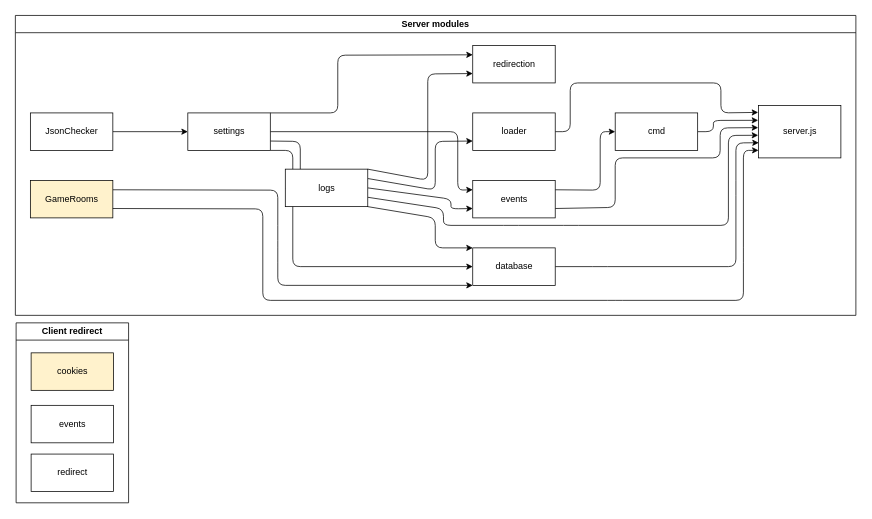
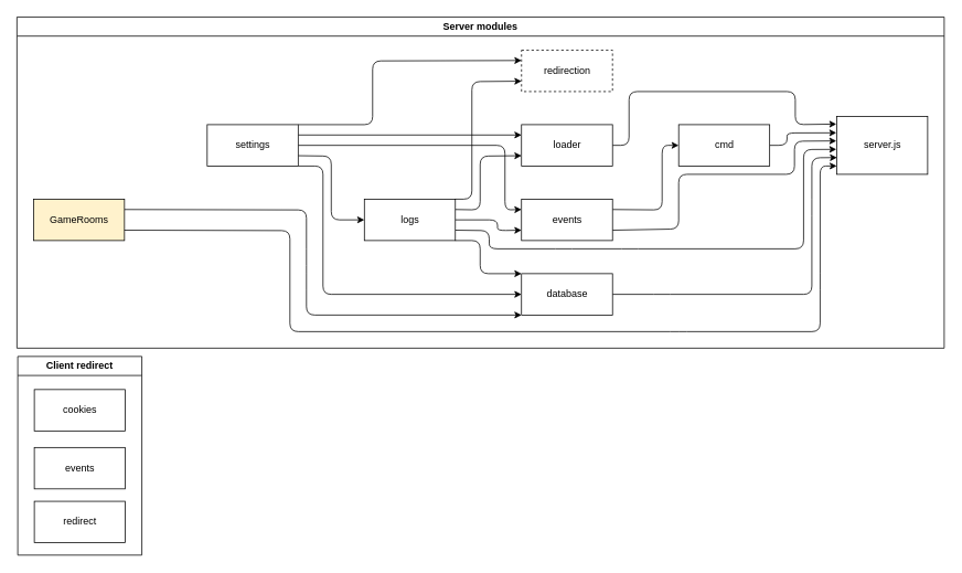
- <mxCell id="28" value="redirection" style="html=1;" parent="2" vertex="1"><mxGeometry x="610" y="40" width="110" height="50" as="geometry" /></mxCell>
+ <mxCell id="28" value="redirection" style="html=1;dashed=1;" parent="2" vertex="1"><mxGeometry x="610" y="40" width="110" height="50" as="geometry" /></mxCell>
+ <mxCell id="11" style="edgeStyle=none;html=1;exitX=1;exitY=0.25;exitDx=0;exitDy=0;entryX=0;entryY=0.25;entryDx=0;entryDy=0;" parent="2" source="13" target="15" edge="1"><mxGeometry relative="1" as="geometry" /></mxCell>
- <mxCell id="25" value="JsonChecker" style="html=1;" parent="2" vertex="1"><mxGeometry x="20" y="130" width="110" height="50" as="geometry" /></mxCell>
- <mxCell id="24" style="edgeStyle=none;html=1;entryX=0;entryY=0.5;entryDx=0;entryDy=0;" parent="2" source="25" target="13" edge="1"><mxGeometry relative="1" as="geometry" /></mxCell>
- <mxCell id="21" value="logs" style="html=1;" parent="2" vertex="1"><mxGeometry x="360" y="205" width="110" height="50" as="geometry" /></mxCell>
+ <mxCell id="21" value="logs" style="html=1;" parent="2" vertex="1"><mxGeometry x="420" y="220" width="110" height="50" as="geometry" /></mxCell>
- <mxCell id="32" value="cookies" style="html=1;fillColor=#fff2cc;" parent="31" vertex="1"><mxGeometry x="20" y="40" width="110" height="50" as="geometry" /></mxCell>
+ <mxCell id="32" value="cookies" style="html=1;" parent="31" vertex="1"><mxGeometry x="20" y="40" width="110" height="50" as="geometry" /></mxCell>
